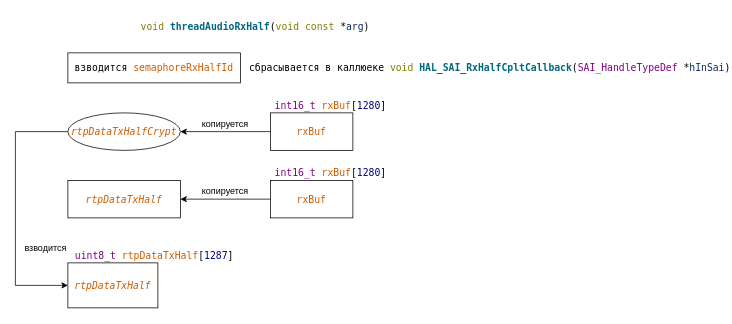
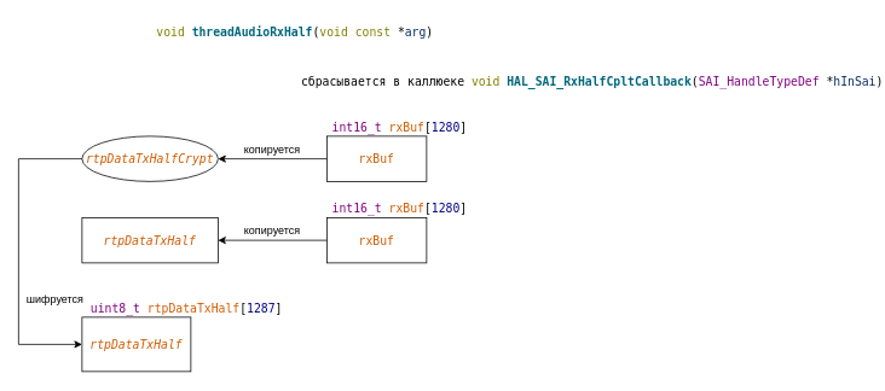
- <mxCell id="2" value="&lt;pre style=&quot;font-size: medium; text-align: start; margin-top: 0px; margin-bottom: 0px;&quot;&gt;&lt;span style=&quot;color: rgb(128, 128, 0);&quot;&gt;void&lt;/span&gt;&lt;span style=&quot;color: rgb(192, 192, 192);&quot;&gt; &lt;/span&gt;&lt;span style=&quot;font-weight: 700; color: rgb(0, 103, 124);&quot;&gt;threadAudioRxHalf&lt;/span&gt;(&lt;span style=&quot;color: rgb(128, 128, 0);&quot;&gt;void&lt;/span&gt;&lt;span style=&quot;color: rgb(192, 192, 192);&quot;&gt; &lt;/span&gt;&lt;span style=&quot;color: rgb(128, 128, 0);&quot;&gt;const&lt;/span&gt;&lt;span style=&quot;color: rgb(192, 192, 192);&quot;&gt; &lt;/span&gt;*&lt;span style=&quot;color: rgb(9, 46, 100);&quot;&gt;arg&lt;/span&gt;)&lt;/pre&gt;" style="text;html=1;strokeColor=none;fillColor=none;align=center;verticalAlign=middle;whiteSpace=wrap;rounded=0;" vertex="1" parent="1"><mxGeometry x="170" y="20" width="340" height="30" as="geometry" /></mxCell>
+ <mxCell id="2" value="&lt;pre style=&quot;font-size: medium; text-align: start; margin-top: 0px; margin-bottom: 0px;&quot;&gt;&lt;span style=&quot;color: rgb(128, 128, 0);&quot;&gt;void&lt;/span&gt;&lt;span style=&quot;color: rgb(192, 192, 192);&quot;&gt; &lt;/span&gt;&lt;span style=&quot;font-weight: 700; color: rgb(0, 103, 124);&quot;&gt;threadAudioRxHalf&lt;/span&gt;(&lt;span style=&quot;color: rgb(128, 128, 0);&quot;&gt;void&lt;/span&gt;&lt;span style=&quot;color: rgb(192, 192, 192);&quot;&gt; &lt;/span&gt;&lt;span style=&quot;color: rgb(128, 128, 0);&quot;&gt;const&lt;/span&gt;&lt;span style=&quot;color: rgb(192, 192, 192);&quot;&gt; &lt;/span&gt;*&lt;span style=&quot;color: rgb(9, 46, 100);&quot;&gt;arg&lt;/span&gt;)&lt;/pre&gt;" style="text;html=1;strokeColor=none;fillColor=none;align=center;verticalAlign=middle;whiteSpace=wrap;rounded=0;" vertex="1" parent="1"><mxGeometry x="155" y="20" width="340" height="30" as="geometry" /></mxCell>
- <mxCell id="3" value="&lt;pre style=&quot;font-size: medium; text-align: start; margin-top: 0px; margin-bottom: 0px;&quot;&gt;взводится&lt;span style=&quot;color: rgb(206, 92, 0);&quot;&gt; semaphoreRxHalfId&lt;/span&gt;&lt;/pre&gt;" style="rounded=0;whiteSpace=wrap;html=1;fillColor=none;" vertex="1" parent="1"><mxGeometry x="90" y="70" width="230" height="40" as="geometry" /></mxCell>
- <mxCell id="17" value="взводится" style="text;html=1;align=center;verticalAlign=middle;resizable=0;points=[];autosize=1;strokeColor=none;fillColor=none;fontColor=#000000;" vertex="1" parent="1"><mxGeometry x="20" y="320" width="80" height="20" as="geometry" /></mxCell>
+ <mxCell id="17" value="шифруется" style="text;html=1;align=center;verticalAlign=middle;resizable=0;points=[];autosize=1;strokeColor=none;fillColor=none;fontColor=#000000;" vertex="1" parent="1"><mxGeometry x="20" y="320" width="80" height="20" as="geometry" /></mxCell>
